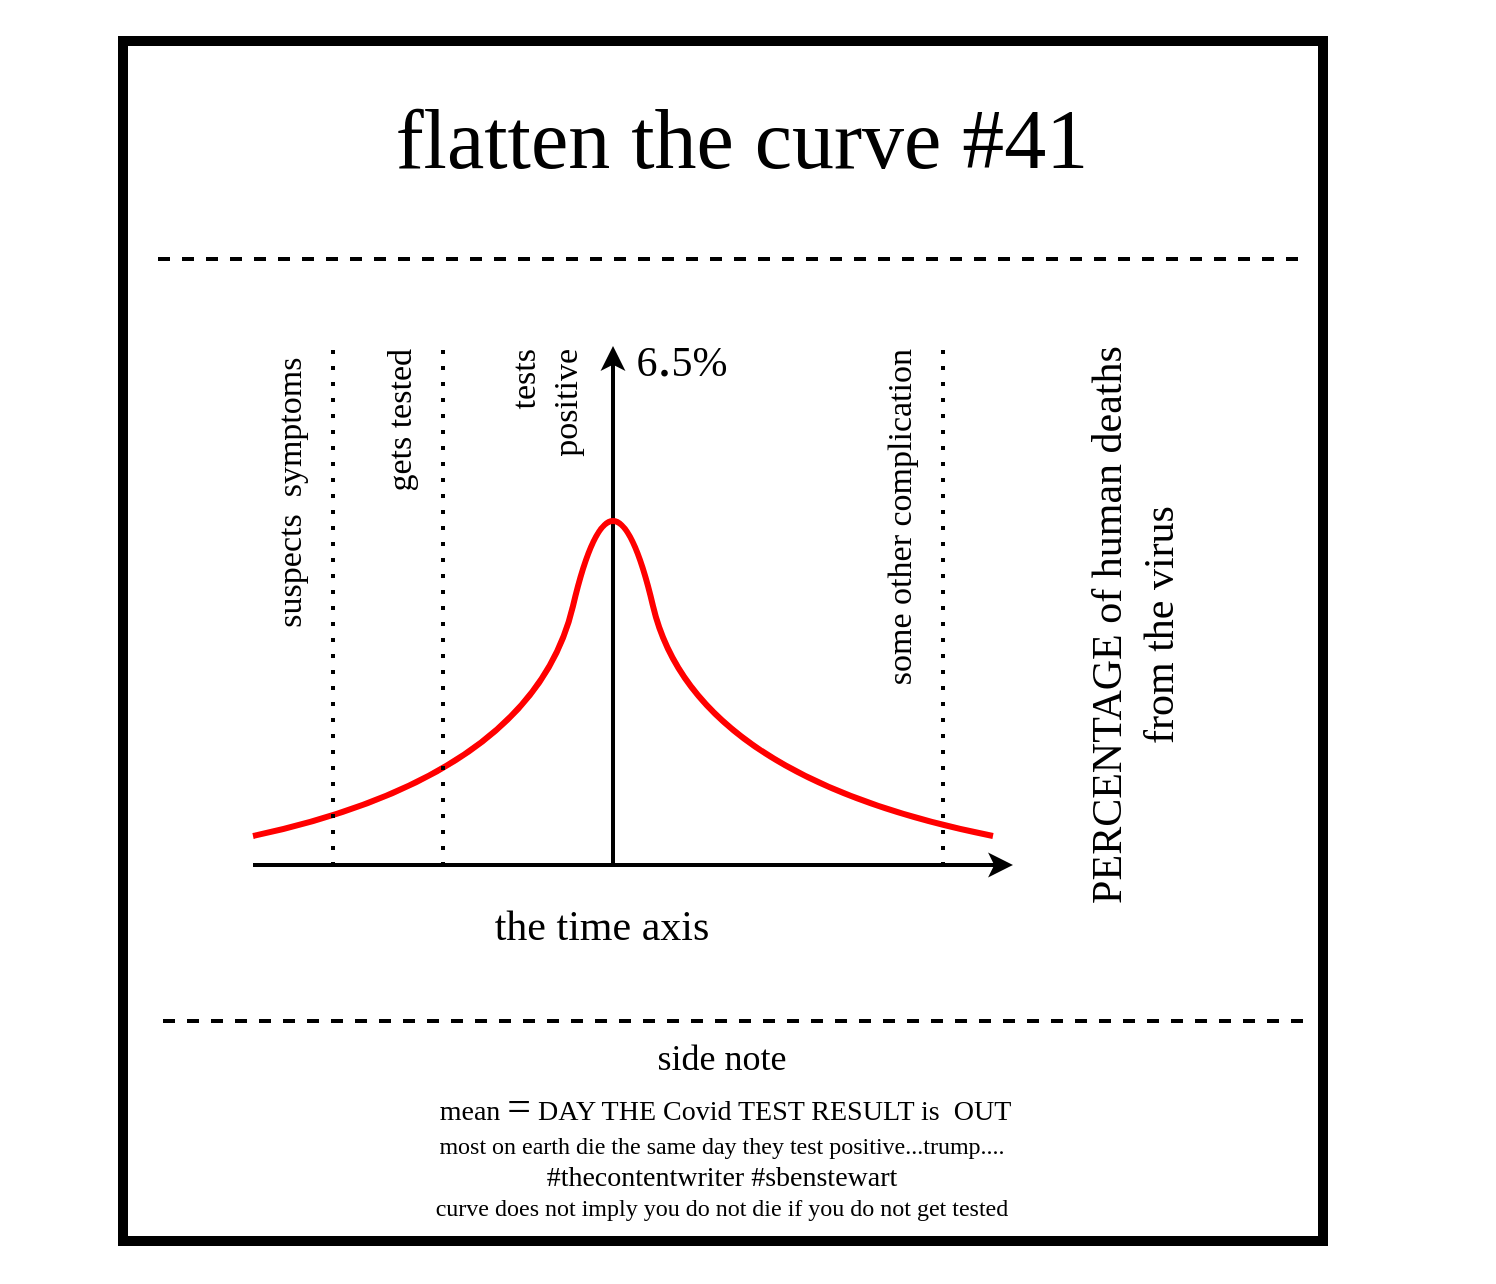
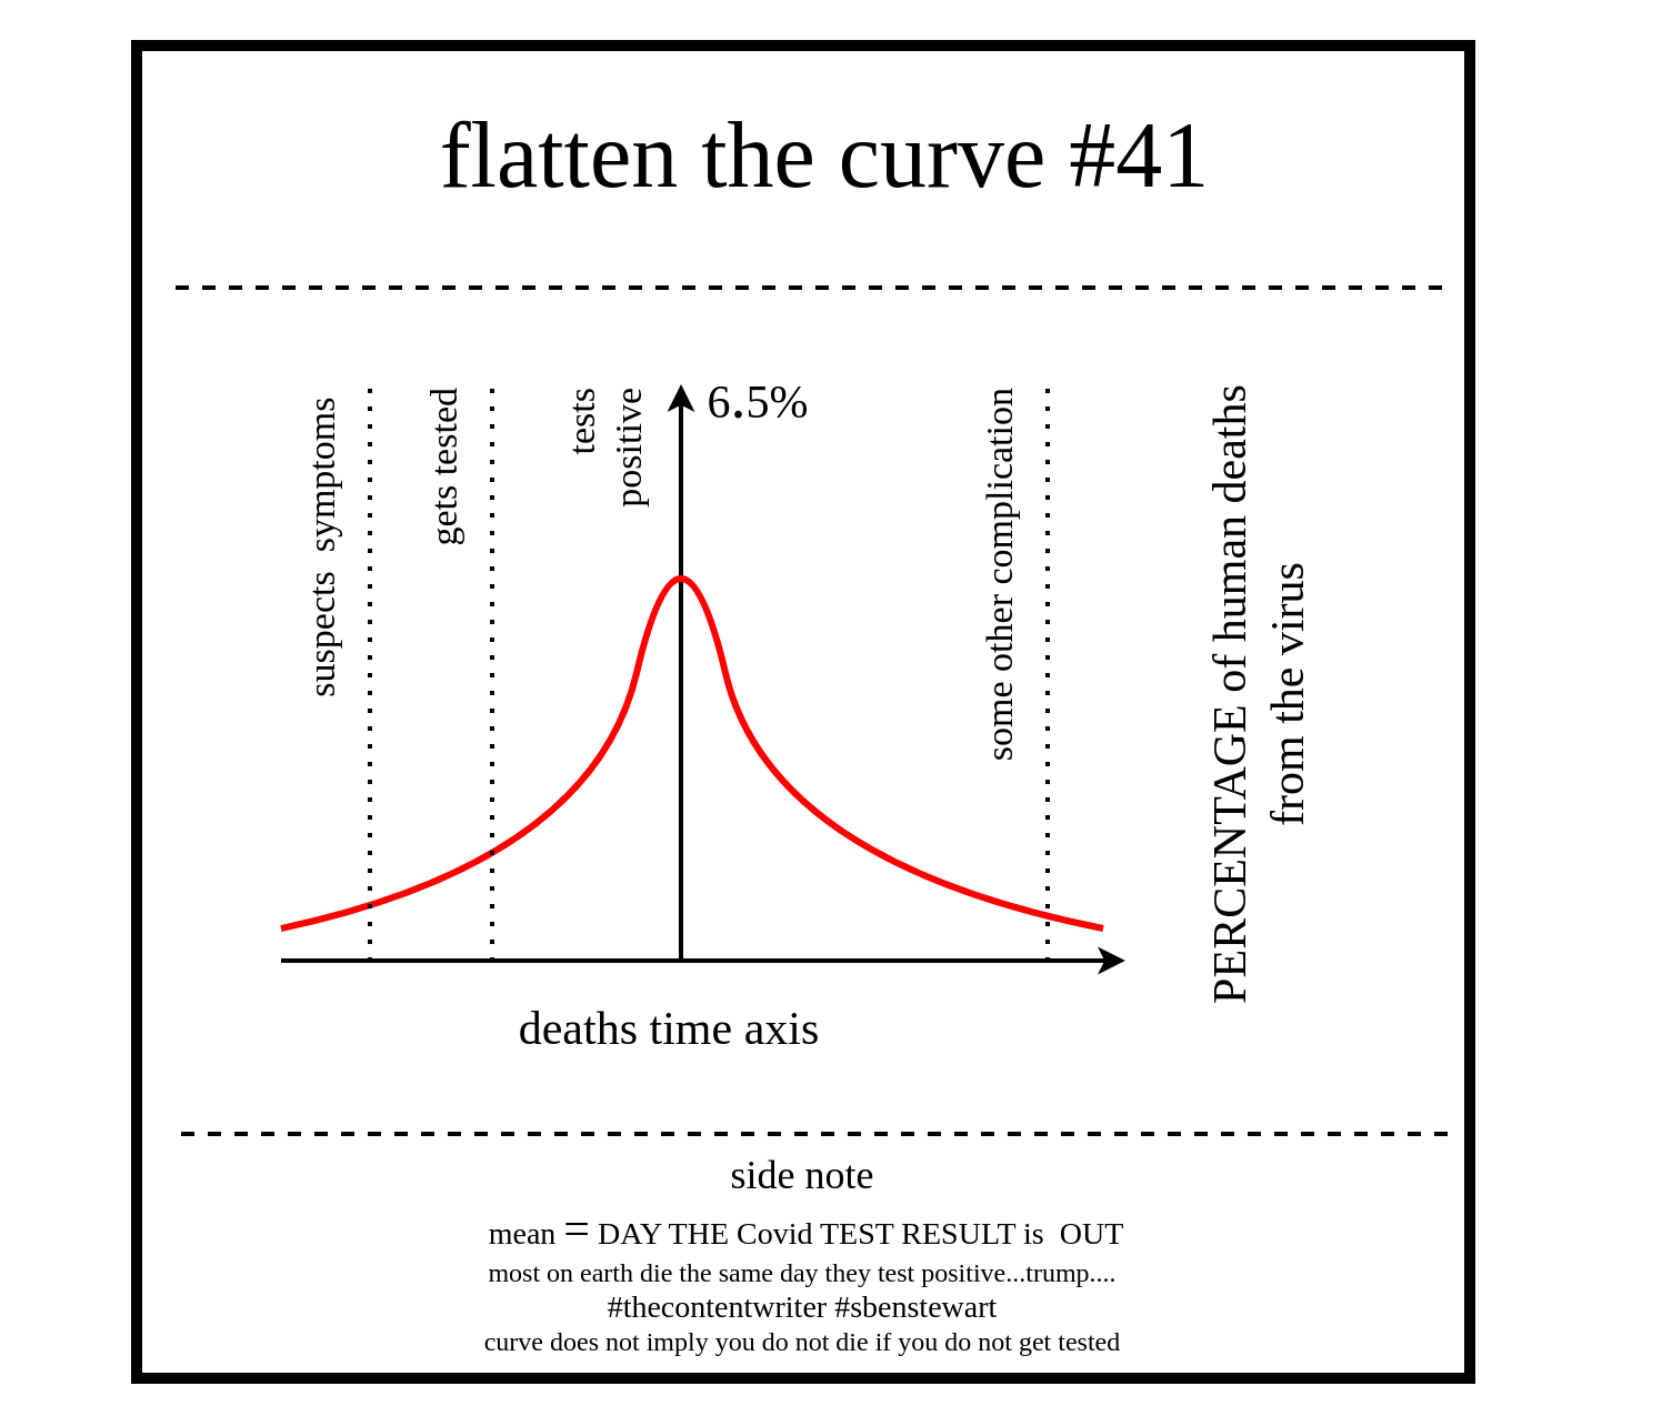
- <mxCell id="9" value="&lt;font&gt;&lt;font style=&quot;font-size: 21px&quot;&gt;the time axis&lt;/font&gt;&lt;br&gt;&lt;/font&gt;" style="text;html=1;strokeColor=none;fillColor=none;align=center;verticalAlign=middle;whiteSpace=wrap;rounded=0;fontFamily=xkcd;FType=w;" parent="1" vertex="1"><mxGeometry x="106" y="457.5" width="390" height="10" as="geometry" /></mxCell>
+ <mxCell id="9" value="&lt;font&gt;&lt;font style=&quot;font-size: 21px&quot;&gt;deaths time axis&lt;/font&gt;&lt;br&gt;&lt;/font&gt;" style="text;html=1;strokeColor=none;fillColor=none;align=center;verticalAlign=middle;whiteSpace=wrap;rounded=0;fontFamily=xkcd;FType=w;" parent="1" vertex="1"><mxGeometry x="106" y="457.5" width="390" height="10" as="geometry" /></mxCell>
